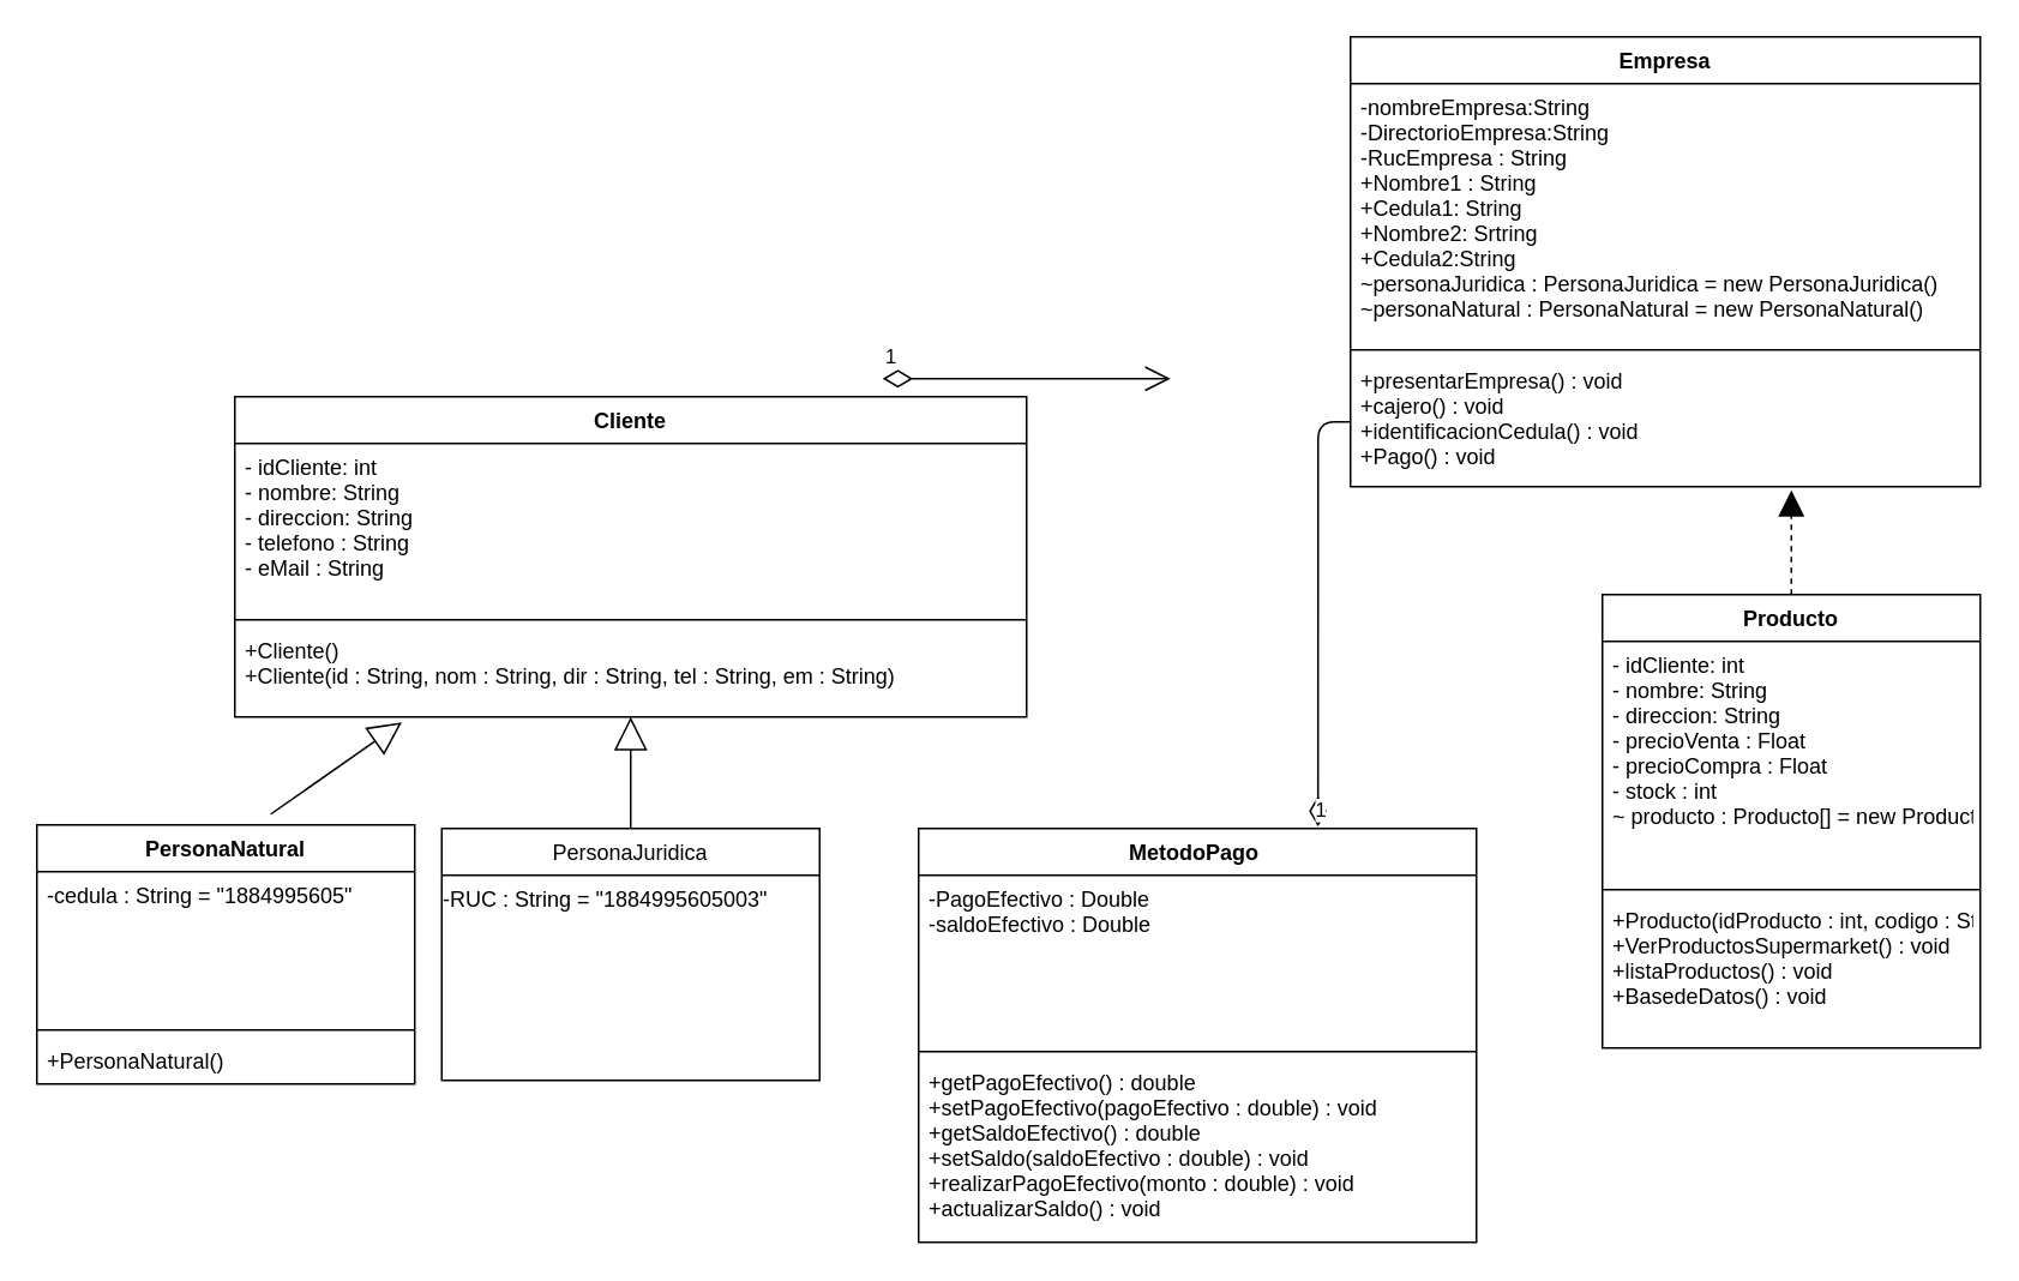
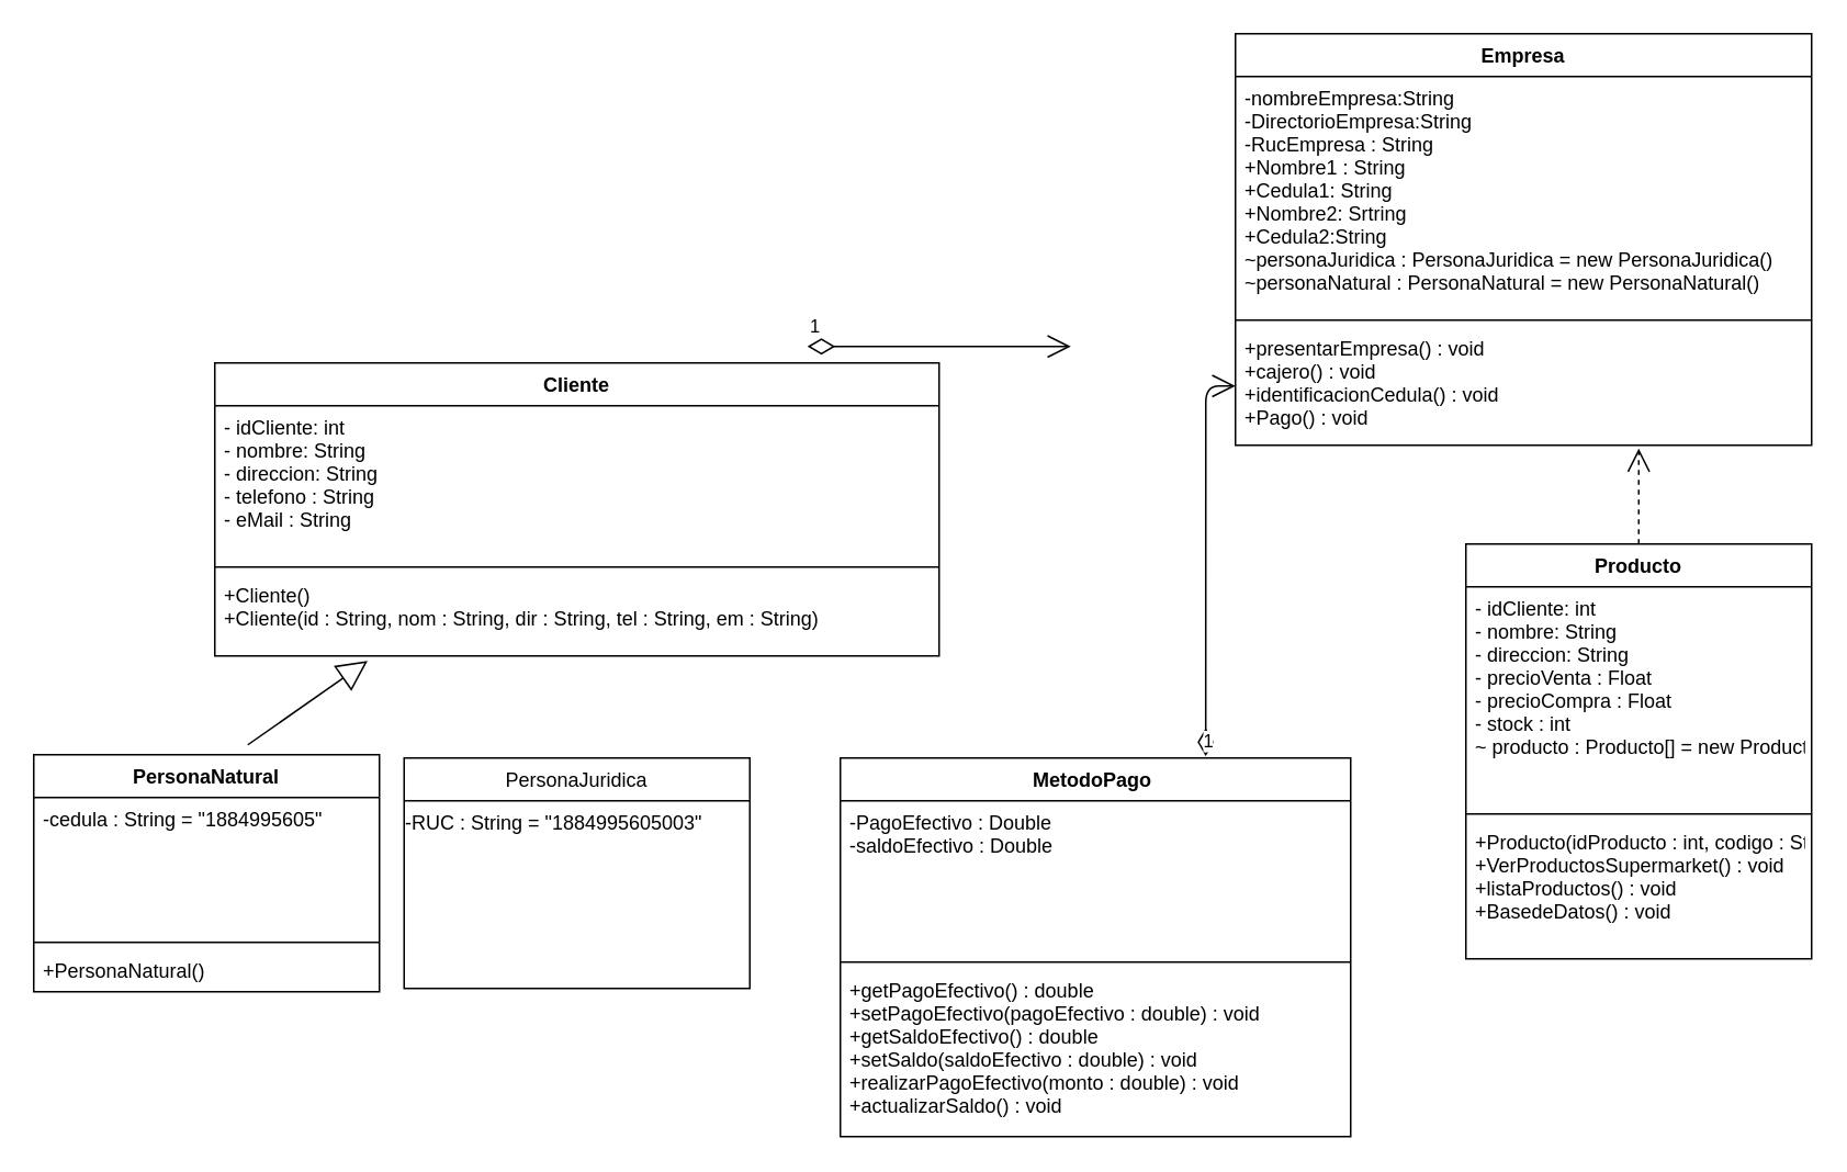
- <mxCell id="27" value="1" style="endArrow=none;html=1;endSize=12;startArrow=diamondThin;startSize=14;startFill=0;edgeStyle=orthogonalEdgeStyle;align=left;verticalAlign=bottom;exitX=0.716;exitY=-0.005;exitDx=0;exitDy=0;exitPerimeter=0;entryX=0;entryY=0.5;entryDx=0;entryDy=0;" parent="1" source="6" target="13" edge="1"><mxGeometry x="-1" y="3" relative="1" as="geometry"><mxPoint x="490" y="320" as="sourcePoint" /><mxPoint x="650" y="320" as="targetPoint" /></mxGeometry></mxCell>
+ <mxCell id="27" value="1" style="endArrow=open;html=1;endSize=12;startArrow=diamondThin;startSize=14;startFill=0;edgeStyle=orthogonalEdgeStyle;align=left;verticalAlign=bottom;exitX=0.716;exitY=-0.005;exitDx=0;exitDy=0;exitPerimeter=0;entryX=0;entryY=0.5;entryDx=0;entryDy=0;" parent="1" source="6" target="13" edge="1"><mxGeometry x="-1" y="3" relative="1" as="geometry"><mxPoint x="490" y="320" as="sourcePoint" /><mxPoint x="650" y="320" as="targetPoint" /></mxGeometry></mxCell>
- <mxCell id="25" value="" style="endArrow=block;endSize=12;dashed=1;html=1;exitX=0.5;exitY=0;exitDx=0;exitDy=0;entryX=0.7;entryY=1.028;entryDx=0;entryDy=0;entryPerimeter=0;" parent="1" source="20" target="13" edge="1"><mxGeometry x="0.027" y="-6" width="160" relative="1" as="geometry"><mxPoint x="620" y="260" as="sourcePoint" /><mxPoint x="780" y="260" as="targetPoint" /><mxPoint as="offset" /></mxGeometry></mxCell>
+ <mxCell id="25" value="" style="endArrow=open;endSize=12;dashed=1;html=1;exitX=0.5;exitY=0;exitDx=0;exitDy=0;entryX=0.7;entryY=1.028;entryDx=0;entryDy=0;entryPerimeter=0;" parent="1" source="20" target="13" edge="1"><mxGeometry x="0.027" y="-6" width="160" relative="1" as="geometry"><mxPoint x="620" y="260" as="sourcePoint" /><mxPoint x="780" y="260" as="targetPoint" /><mxPoint as="offset" /></mxGeometry></mxCell>
- <mxCell id="19" value="" style="endArrow=block;endSize=16;endFill=0;html=1;exitX=0.5;exitY=0;exitDx=0;exitDy=0;" parent="1" source="18" target="5" edge="1"><mxGeometry width="160" relative="1" as="geometry"><mxPoint x="590" y="550" as="sourcePoint" /><mxPoint x="750" y="550" as="targetPoint" /><Array as="points" /></mxGeometry></mxCell>
